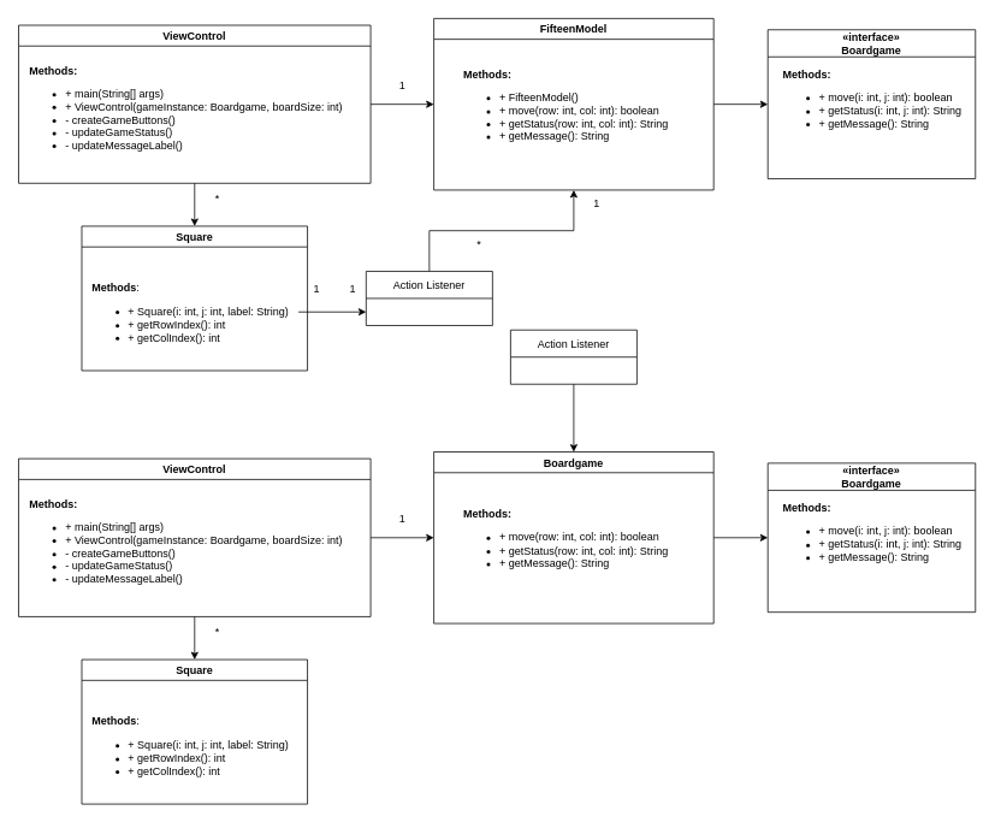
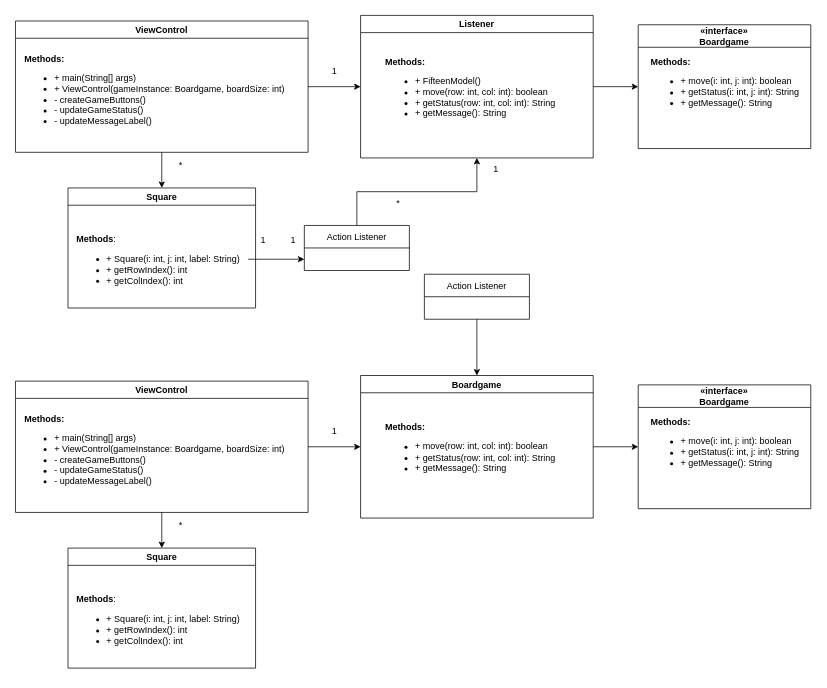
- <mxCell id="5" value="FifteenModel" style="swimlane;" parent="1" vertex="1"><mxGeometry x="480" y="20" width="310" height="190" as="geometry" /></mxCell>
+ <mxCell id="5" value="Listener" style="swimlane;" parent="1" vertex="1"><mxGeometry x="480" y="20" width="310" height="190" as="geometry" /></mxCell>
